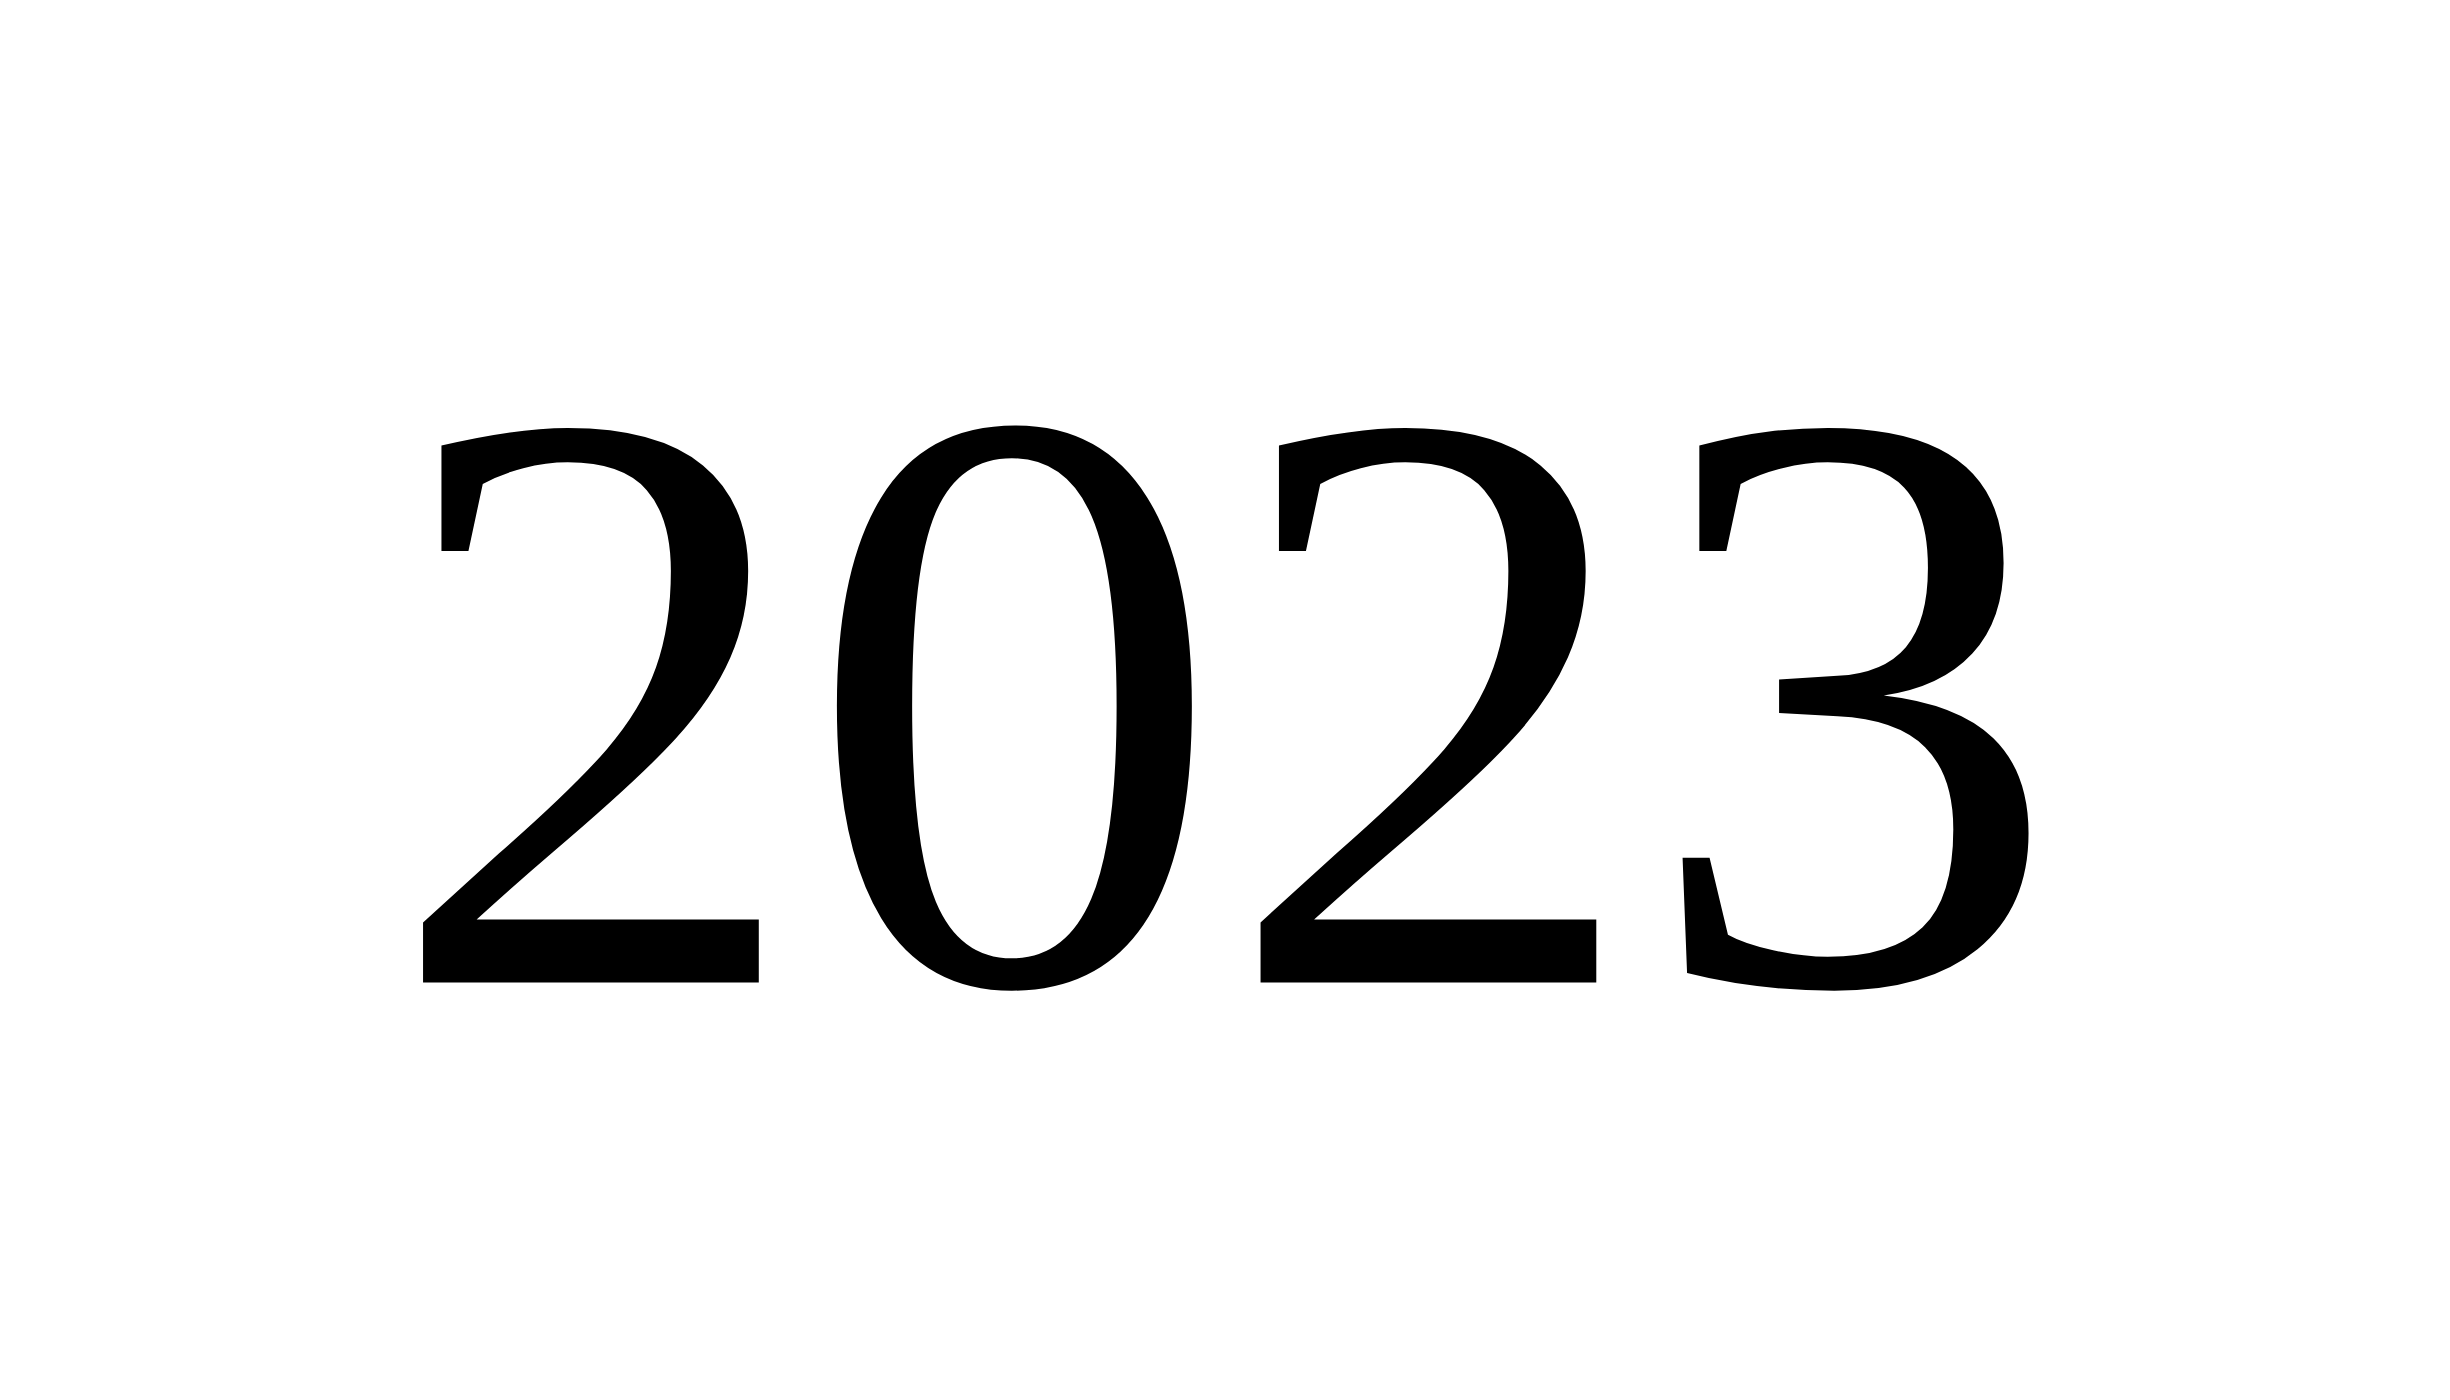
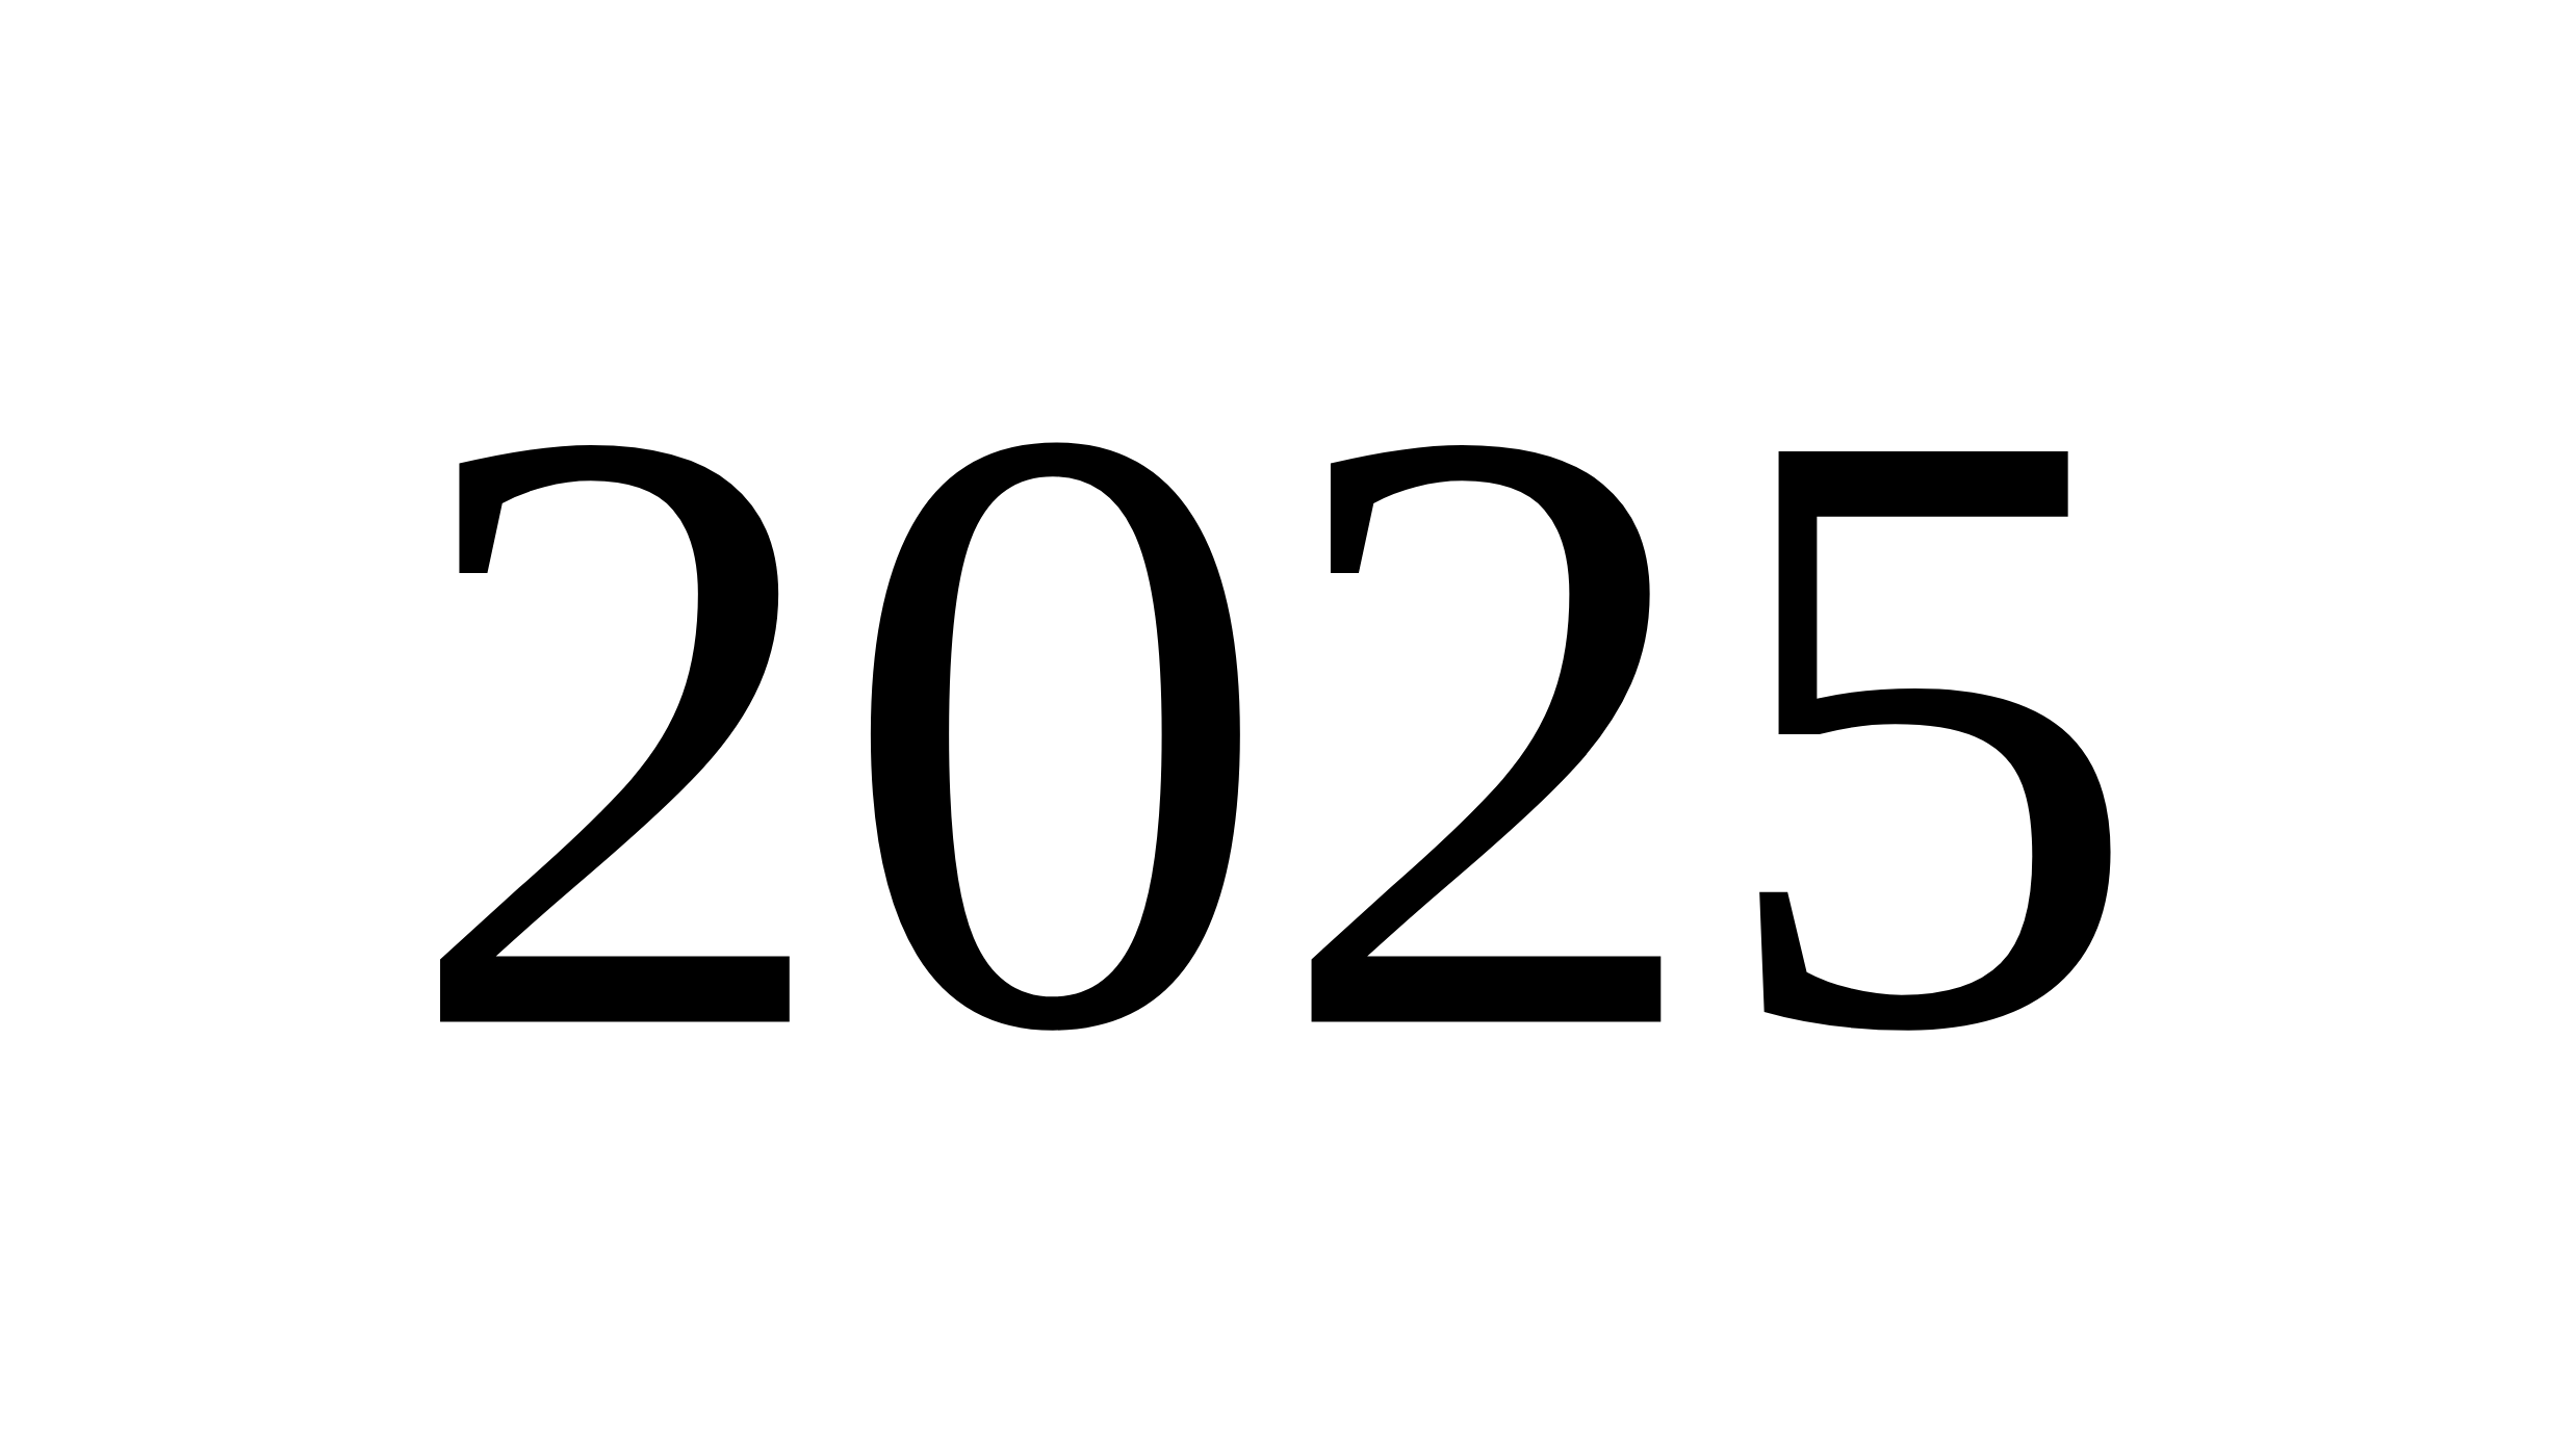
- <mxCell id="2" value="2023" style="text;html=1;strokeColor=none;fillColor=none;align=center;verticalAlign=middle;whiteSpace=wrap;rounded=0;sketch=0;hachureGap=4;jiggle=2;curveFitting=1;fontFamily=Bowlby One SC;fontSource=https%3A%2F%2Ffonts.googleapis.com%2Fcss%3Ffamily%3DBowlby%2BOne%2BSC;fontSize=670;fontColor=#000000;" vertex="1" parent="1"><mxGeometry width="1918" height="1078" as="geometry" x="20" y="20" /></mxCell>
+ <mxCell id="2" value="2025" style="text;html=1;strokeColor=none;fillColor=none;align=center;verticalAlign=middle;whiteSpace=wrap;rounded=0;sketch=0;hachureGap=4;jiggle=2;curveFitting=1;fontFamily=Bowlby One SC;fontSource=https%3A%2F%2Ffonts.googleapis.com%2Fcss%3Ffamily%3DBowlby%2BOne%2BSC;fontSize=670;fontColor=#000000;" vertex="1" parent="1"><mxGeometry width="1918" height="1078" as="geometry" x="20" y="20" /></mxCell>
